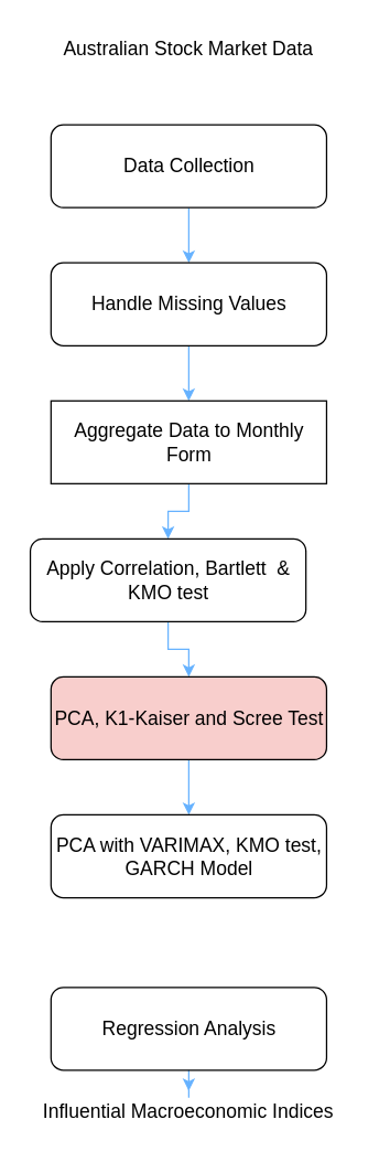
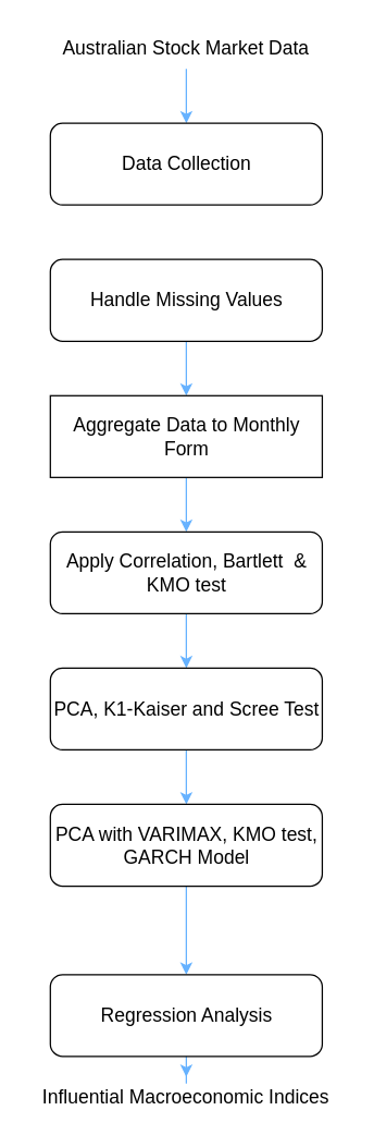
+ <mxCell id="2" value="" style="edgeStyle=orthogonalEdgeStyle;rounded=0;orthogonalLoop=1;jettySize=auto;html=1;fontSize=14;strokeColor=#66B2FF;" edge="1" parent="1" source="3" target="5"><mxGeometry relative="1" as="geometry" /></mxCell>
- <mxCell id="4" value="" style="edgeStyle=orthogonalEdgeStyle;rounded=0;orthogonalLoop=1;jettySize=auto;html=1;fontSize=14;strokeColor=#66B2FF;" edge="1" parent="1" source="5" target="7"><mxGeometry relative="1" as="geometry" /></mxCell>
- <mxCell id="11" value="Apply Correlation, Bartlett &amp;nbsp;&amp;amp; KMO test" style="rounded=1;whiteSpace=wrap;html=1;fontSize=14;" vertex="1" parent="1"><mxGeometry x="21.5" y="390" width="200" height="60" as="geometry" /></mxCell>
+ <mxCell id="11" value="Apply Correlation, Bartlett &amp;nbsp;&amp;amp; KMO test" style="rounded=1;whiteSpace=wrap;html=1;fontSize=14;" vertex="1" parent="1"><mxGeometry x="36.5" y="390" width="200" height="60" as="geometry" /></mxCell>
- <mxCell id="13" value="PCA, K1-Kaiser and Scree Test" style="rounded=1;whiteSpace=wrap;html=1;fontSize=14;fillColor=#f8cecc;" vertex="1" parent="1"><mxGeometry x="36.5" y="490" width="200" height="60" as="geometry" /></mxCell>
+ <mxCell id="13" value="PCA, K1-Kaiser and Scree Test" style="rounded=1;whiteSpace=wrap;html=1;fontSize=14;" vertex="1" parent="1"><mxGeometry x="36.5" y="490" width="200" height="60" as="geometry" /></mxCell>
+ <mxCell id="14" value="" style="edgeStyle=orthogonalEdgeStyle;rounded=0;orthogonalLoop=1;jettySize=auto;html=1;fontSize=14;strokeColor=#66B2FF;" edge="1" parent="1" source="15" target="17"><mxGeometry relative="1" as="geometry" /></mxCell>
